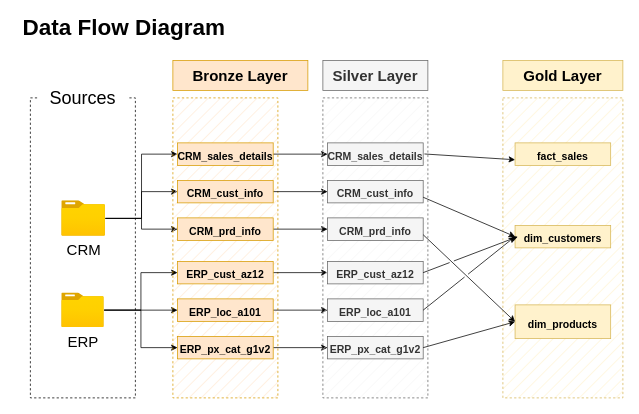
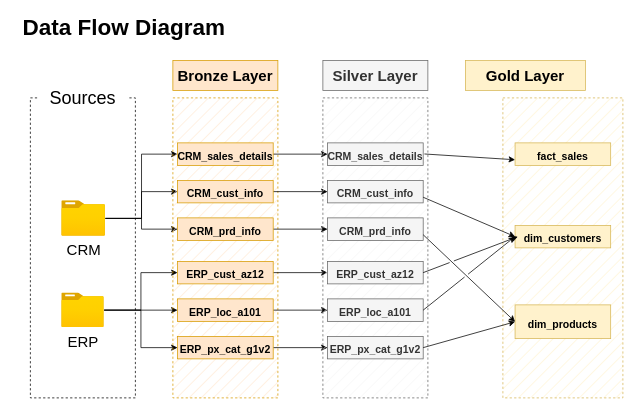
- <mxCell id="14" value="&lt;b&gt;Bronze Layer&lt;/b&gt;" style="rounded=0;whiteSpace=wrap;html=1;fillColor=#ffe6cc;strokeColor=#d79b00;fontSize=20;" parent="1" vertex="1"><mxGeometry x="230" y="80" width="180" height="40" as="geometry" /></mxCell>
+ <mxCell id="14" value="&lt;b&gt;Bronze Layer&lt;/b&gt;" style="rounded=0;whiteSpace=wrap;html=1;fillColor=#ffe6cc;strokeColor=#d79b00;fontSize=20;" parent="1" vertex="1"><mxGeometry x="230" y="80" width="140" height="40" as="geometry" /></mxCell>
- <mxCell id="36" value="&lt;b&gt;Gold Layer&lt;/b&gt;" style="rounded=0;whiteSpace=wrap;html=1;fillColor=#fff2cc;strokeColor=#d6b656;fontSize=20;" vertex="1" parent="1"><mxGeometry x="670" y="80" width="160" height="40" as="geometry" /></mxCell>
+ <mxCell id="36" value="&lt;b&gt;Gold Layer&lt;/b&gt;" style="rounded=0;whiteSpace=wrap;html=1;fillColor=#fff2cc;strokeColor=#d6b656;fontSize=20;" vertex="1" parent="1"><mxGeometry x="620" y="80" width="160" height="40" as="geometry" /></mxCell>
